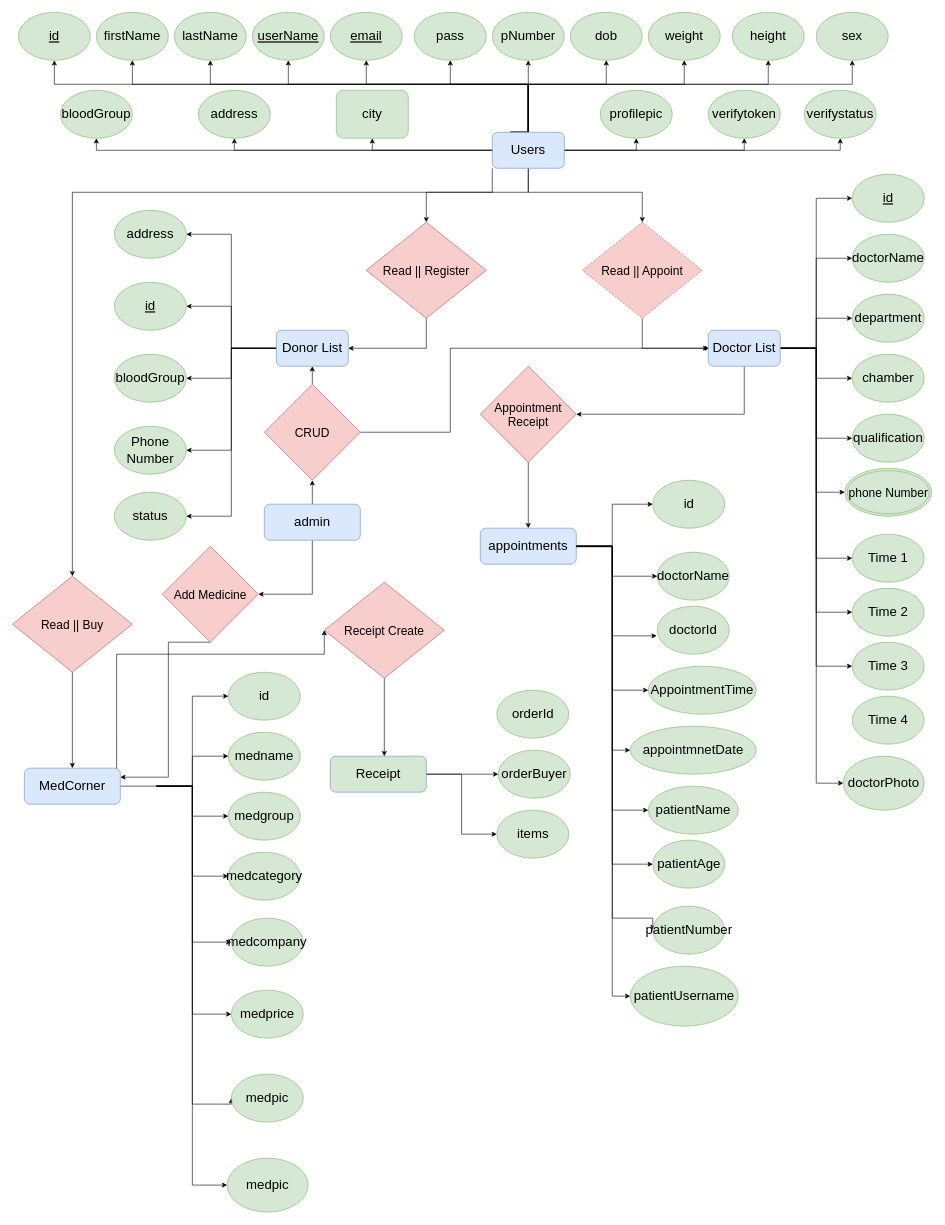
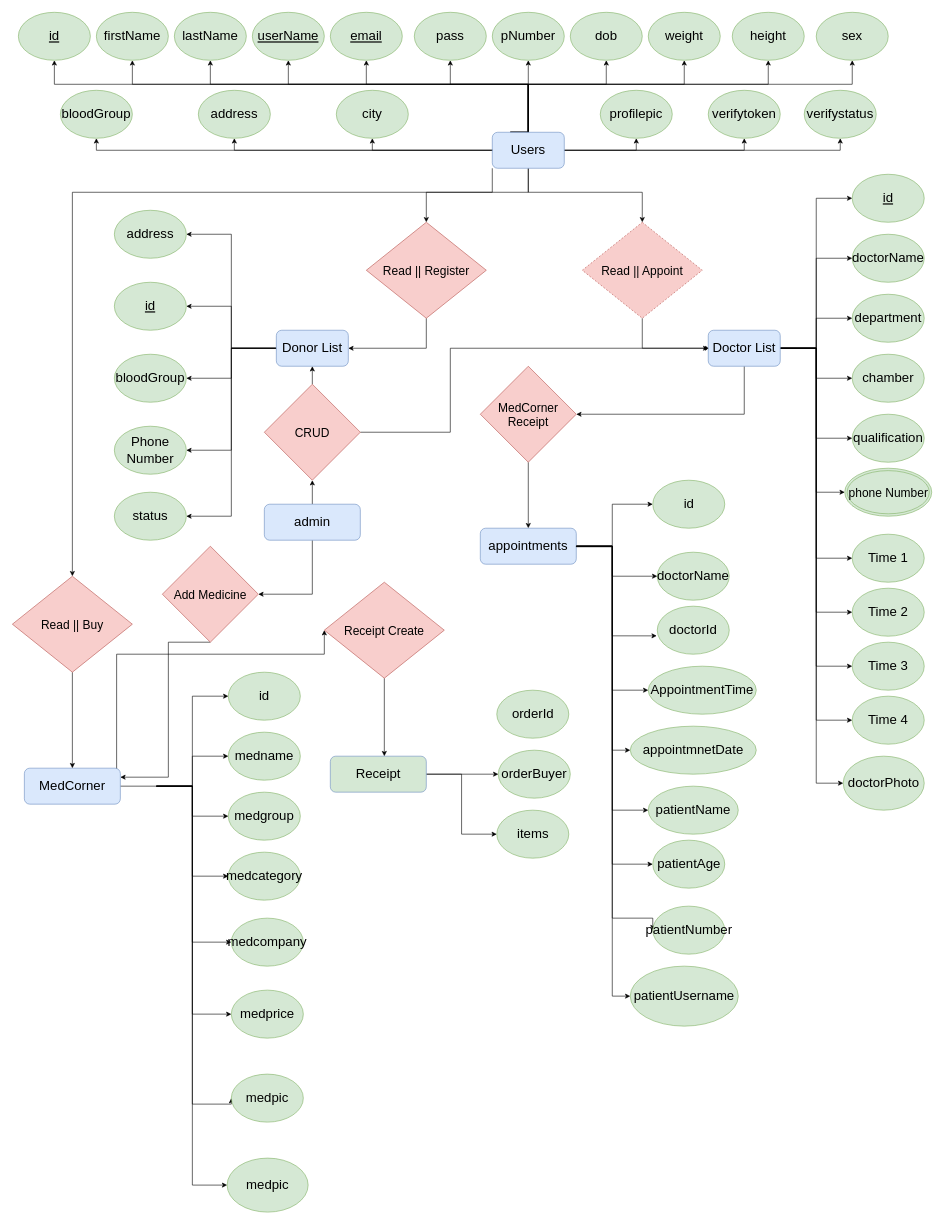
- <mxCell id="36" value="city" style="whiteSpace=wrap;html=1;fillColor=#d5e8d4;strokeColor=#82b366;fontSize=22;rounded=1;" vertex="1" parent="1"><mxGeometry x="560" y="150" width="120" height="80" as="geometry" /></mxCell>
+ <mxCell id="36" value="city" style="ellipse;whiteSpace=wrap;html=1;fillColor=#d5e8d4;strokeColor=#82b366;fontSize=22;" vertex="1" parent="1"><mxGeometry x="560" y="150" width="120" height="80" as="geometry" /></mxCell>
- <mxCell id="80" value="&lt;font style=&quot;font-size: 20px;&quot;&gt;Appointment Receipt&lt;/font&gt;" style="rhombus;whiteSpace=wrap;html=1;fillColor=#f8cecc;strokeColor=#b85450;" vertex="1" parent="1"><mxGeometry x="800" y="610" width="160" height="160" as="geometry" /></mxCell>
+ <mxCell id="80" value="&lt;font style=&quot;font-size: 20px;&quot;&gt;MedCorner Receipt&lt;/font&gt;" style="rhombus;whiteSpace=wrap;html=1;fillColor=#f8cecc;strokeColor=#b85450;" vertex="1" parent="1"><mxGeometry x="800" y="610" width="160" height="160" as="geometry" /></mxCell>
+ <mxCell id="63" style="edgeStyle=orthogonalEdgeStyle;rounded=0;orthogonalLoop=1;jettySize=auto;html=1;exitX=1;exitY=0.5;exitDx=0;exitDy=0;entryX=0;entryY=0.5;entryDx=0;entryDy=0;" edge="1" parent="1" source="65" target="73"><mxGeometry relative="1" as="geometry"><Array as="points"><mxPoint x="1360" y="580" /><mxPoint x="1360" y="1200" /></Array></mxGeometry></mxCell>
